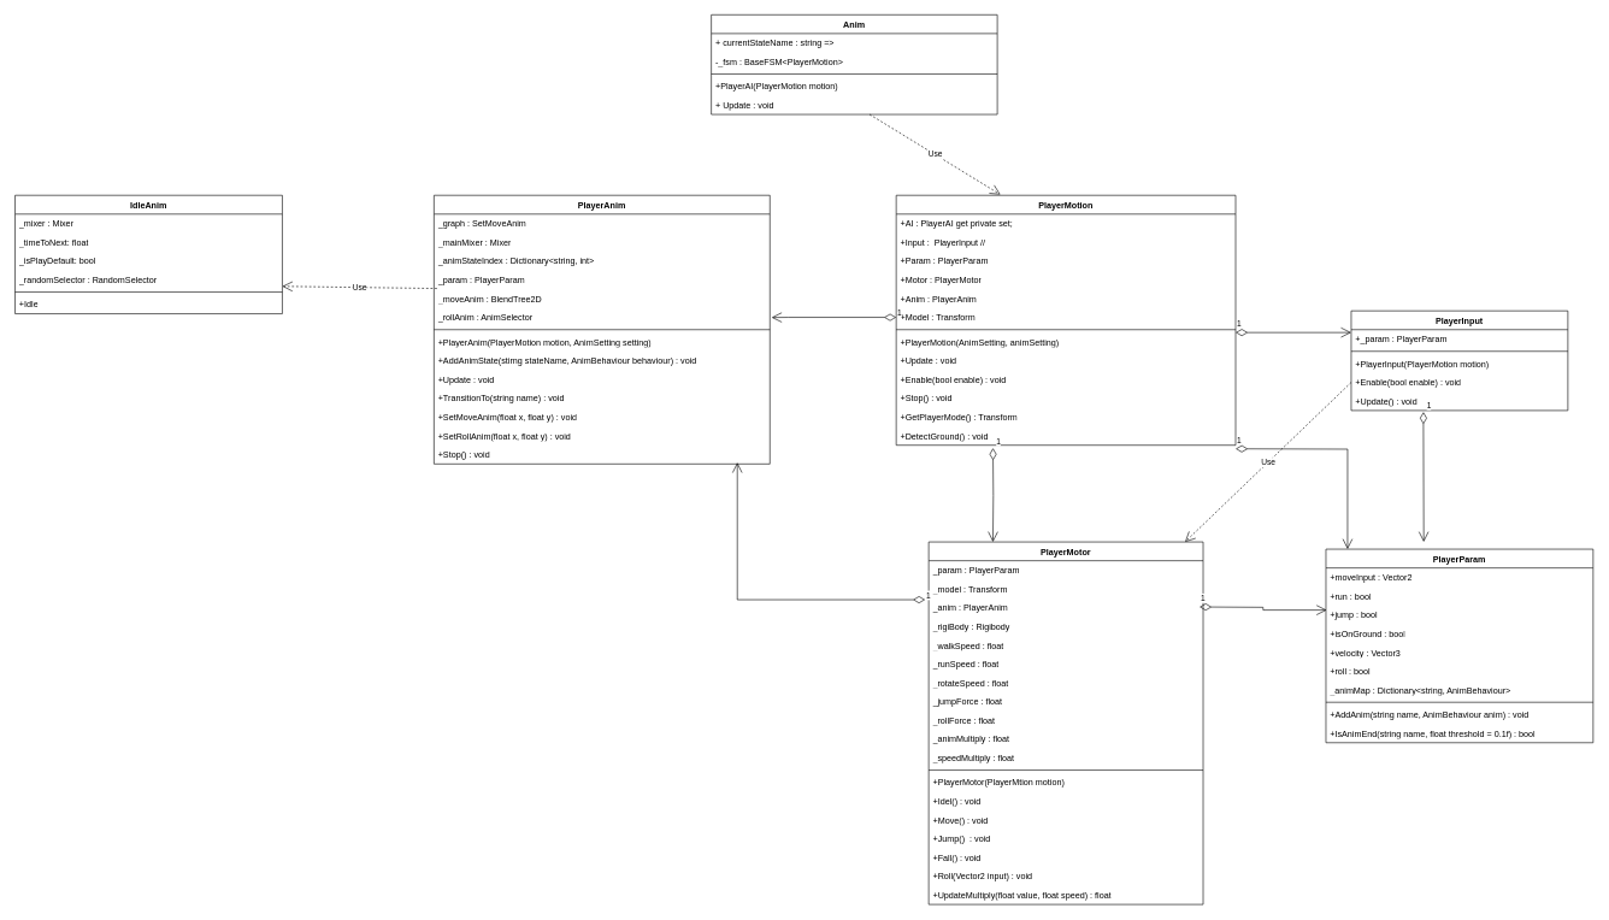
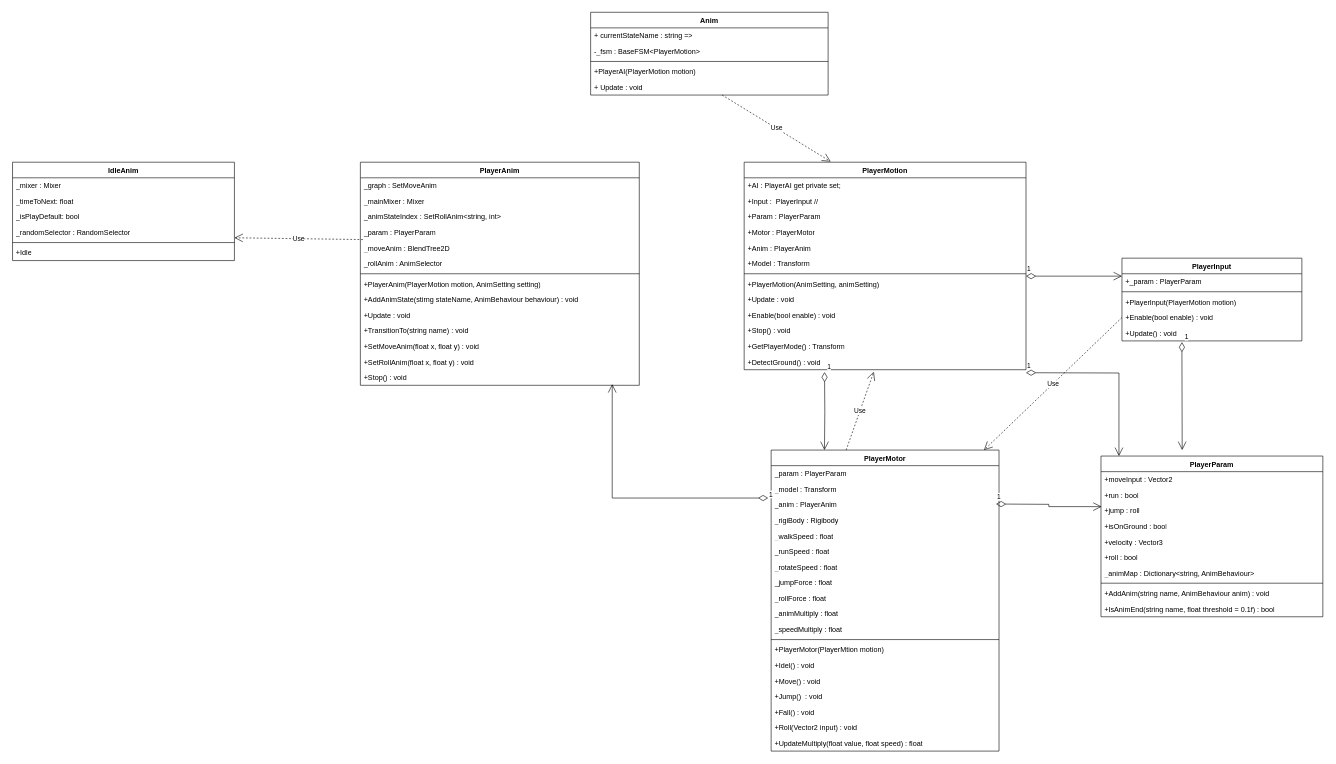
- <mxCell id="5" value="_animStateIndex : Dictionary&amp;lt;string, int&amp;gt;" style="text;strokeColor=none;fillColor=none;align=left;verticalAlign=top;spacingLeft=4;spacingRight=4;overflow=hidden;rotatable=0;points=[[0,0.5],[1,0.5]];portConstraint=eastwest;whiteSpace=wrap;html=1;" parent="2" vertex="1"><mxGeometry y="78" width="465.12" height="26" as="geometry" /></mxCell>
+ <mxCell id="5" value="_animStateIndex : SetRollAnim&amp;lt;string, int&amp;gt;" style="text;strokeColor=none;fillColor=none;align=left;verticalAlign=top;spacingLeft=4;spacingRight=4;overflow=hidden;rotatable=0;points=[[0,0.5],[1,0.5]];portConstraint=eastwest;whiteSpace=wrap;html=1;" parent="2" vertex="1"><mxGeometry y="78" width="465.12" height="26" as="geometry" /></mxCell>
- <mxCell id="73" value="1" style="endArrow=open;html=1;endSize=12;startArrow=diamondThin;startSize=14;startFill=0;edgeStyle=orthogonalEdgeStyle;align=left;verticalAlign=bottom;rounded=0;exitX=0;exitY=0.5;exitDx=0;exitDy=0;entryX=1.005;entryY=0.507;entryDx=0;entryDy=0;entryPerimeter=0;" parent="1" source="29" target="8" edge="1"><mxGeometry x="-1" y="3" relative="1" as="geometry"><mxPoint x="1100" y="450" as="sourcePoint" /><mxPoint x="1090" y="420" as="targetPoint" /><Array as="points"><mxPoint x="1090" y="439" /></Array></mxGeometry></mxCell>
+ <mxCell id="58" value="Use" style="endArrow=open;endSize=12;dashed=1;html=1;rounded=0;entryX=0.46;entryY=1.131;entryDx=0;entryDy=0;entryPerimeter=0;exitX=0.329;exitY=0;exitDx=0;exitDy=0;exitPerimeter=0;" parent="1" source="37" target="36" edge="1"><mxGeometry width="160" relative="1" as="geometry"><mxPoint x="1370" y="710" as="sourcePoint" /><mxPoint x="1530" y="710" as="targetPoint" /></mxGeometry></mxCell>
- <mxCell id="63" value="+jump : bool" style="text;strokeColor=none;fillColor=none;align=left;verticalAlign=top;spacingLeft=4;spacingRight=4;overflow=hidden;rotatable=0;points=[[0,0.5],[1,0.5]];portConstraint=eastwest;whiteSpace=wrap;html=1;" parent="60" vertex="1"><mxGeometry y="78" width="370" height="26" as="geometry" /></mxCell>
+ <mxCell id="63" value="+jump : roll" style="text;strokeColor=none;fillColor=none;align=left;verticalAlign=top;spacingLeft=4;spacingRight=4;overflow=hidden;rotatable=0;points=[[0,0.5],[1,0.5]];portConstraint=eastwest;whiteSpace=wrap;html=1;" parent="60" vertex="1"><mxGeometry y="78" width="370" height="26" as="geometry" /></mxCell>
